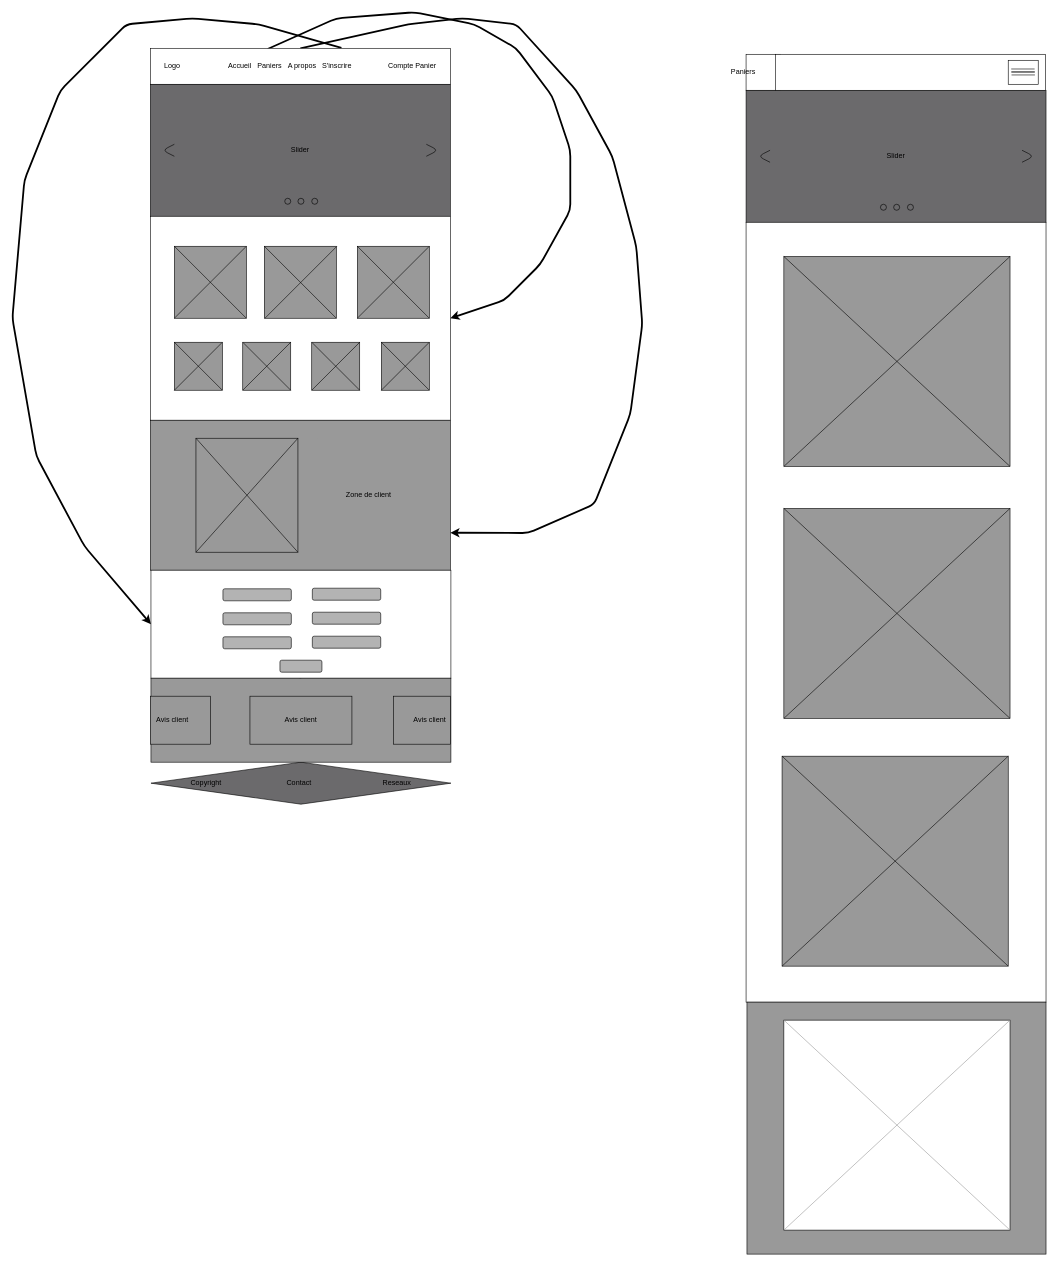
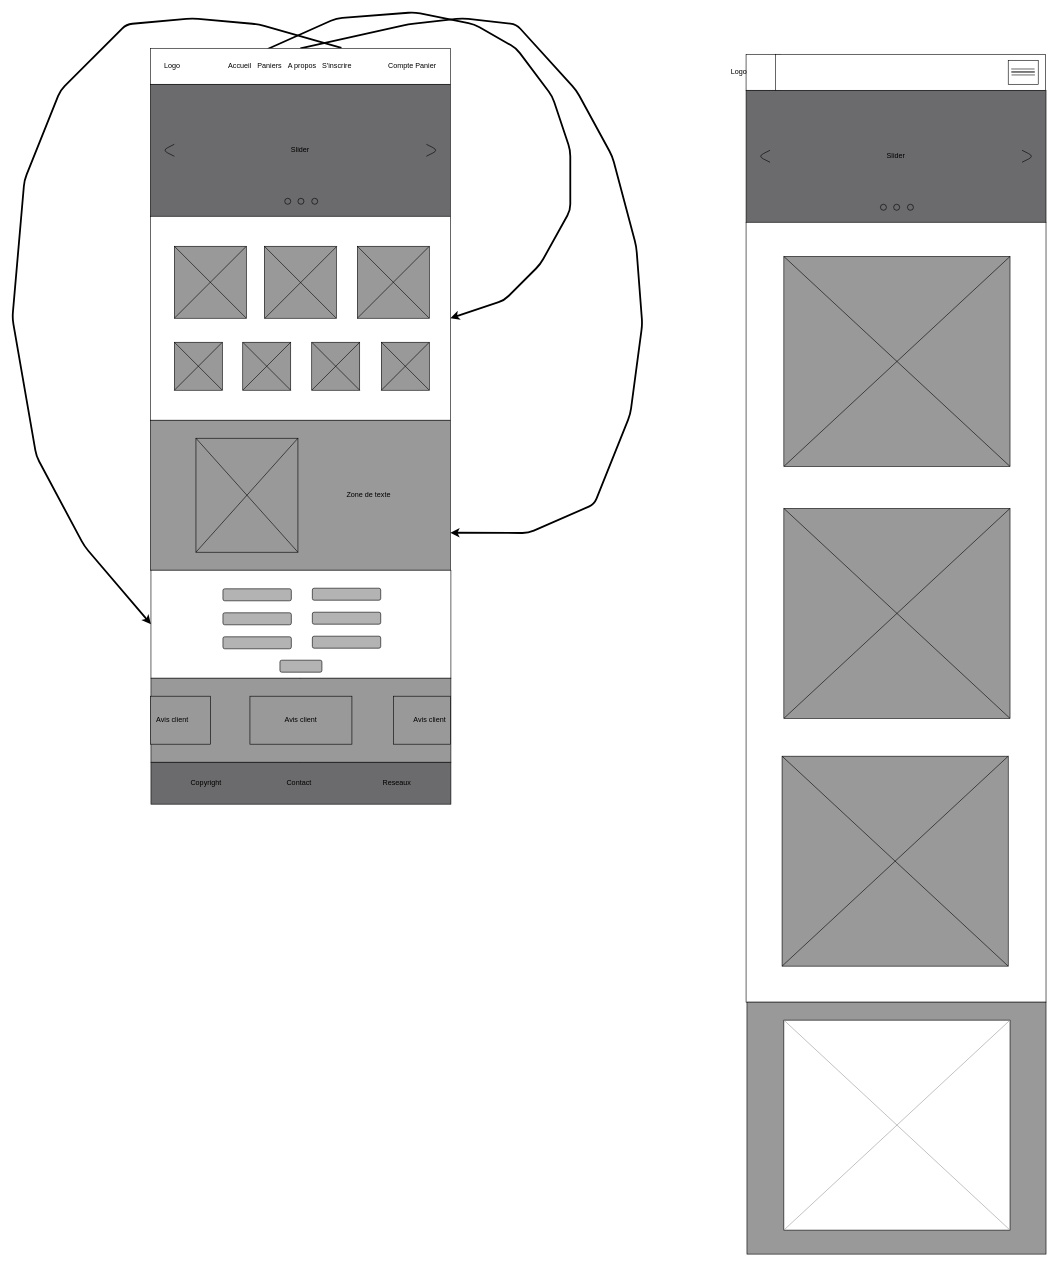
- <mxCell id="53" value="Paniers&lt;span style=&quot;white-space: pre;&quot;&gt;&#09;&lt;/span&gt;&lt;span style=&quot;white-space: pre;&quot;&gt;&#09;&lt;/span&gt;&lt;span style=&quot;white-space: pre;&quot;&gt;&#09;&lt;/span&gt;" style="whiteSpace=wrap;html=1;" vertex="1" parent="1"><mxGeometry x="1243" y="90" width="57" height="60" as="geometry" /></mxCell>
+ <mxCell id="53" value="Logo&lt;span style=&quot;white-space: pre;&quot;&gt;&#09;&lt;/span&gt;&lt;span style=&quot;white-space: pre;&quot;&gt;&#09;&lt;/span&gt;&lt;span style=&quot;white-space: pre;&quot;&gt;&#09;&lt;/span&gt;" style="whiteSpace=wrap;html=1;" vertex="1" parent="1"><mxGeometry x="1243" y="90" width="57" height="60" as="geometry" /></mxCell>
- <mxCell id="40" value="Zone de client" style="whiteSpace=wrap;html=1;fillColor=#999999;gradientColor=none;strokeColor=none;dashed=1;" parent="1" vertex="1"><mxGeometry x="529" y="730" width="170" height="190" as="geometry" /></mxCell>
+ <mxCell id="40" value="Zone de texte" style="whiteSpace=wrap;html=1;fillColor=#999999;gradientColor=none;strokeColor=none;dashed=1;" parent="1" vertex="1"><mxGeometry x="529" y="730" width="170" height="190" as="geometry" /></mxCell>
- <mxCell id="22" value="Copyright&lt;span style=&quot;white-space: pre;&quot;&gt;&#09;&lt;/span&gt;&lt;span style=&quot;white-space: pre;&quot;&gt;&#09;&lt;span style=&quot;white-space: pre;&quot;&gt;&#09;&lt;/span&gt;&lt;span style=&quot;white-space: pre;&quot;&gt;&#09;&lt;/span&gt;&lt;/span&gt;&lt;span style=&quot;white-space: pre;&quot;&gt;&#09;&lt;/span&gt;Contact&lt;span style=&quot;white-space: pre;&quot;&gt;&#09;&lt;/span&gt;&lt;span style=&quot;white-space: pre;&quot;&gt;&#09;&lt;span style=&quot;white-space: pre;&quot;&gt;&#09;&lt;/span&gt;&lt;span style=&quot;white-space: pre;&quot;&gt;&#09;&lt;/span&gt;&lt;/span&gt;&lt;span style=&quot;white-space: pre;&quot;&gt;&#09;&lt;/span&gt;Reseaux" style="rhombus;whiteSpace=wrap;html=1;fillColor=#6b6a6c;" parent="1" vertex="1"><mxGeometry x="251" y="1270" width="500" height="70" as="geometry" /></mxCell>
+ <mxCell id="22" value="Copyright&lt;span style=&quot;white-space: pre;&quot;&gt;&#09;&lt;/span&gt;&lt;span style=&quot;white-space: pre;&quot;&gt;&#09;&lt;span style=&quot;white-space: pre;&quot;&gt;&#09;&lt;/span&gt;&lt;span style=&quot;white-space: pre;&quot;&gt;&#09;&lt;/span&gt;&lt;/span&gt;&lt;span style=&quot;white-space: pre;&quot;&gt;&#09;&lt;/span&gt;Contact&lt;span style=&quot;white-space: pre;&quot;&gt;&#09;&lt;/span&gt;&lt;span style=&quot;white-space: pre;&quot;&gt;&#09;&lt;span style=&quot;white-space: pre;&quot;&gt;&#09;&lt;/span&gt;&lt;span style=&quot;white-space: pre;&quot;&gt;&#09;&lt;/span&gt;&lt;/span&gt;&lt;span style=&quot;white-space: pre;&quot;&gt;&#09;&lt;/span&gt;Reseaux" style="whiteSpace=wrap;html=1;fillColor=#6b6a6c;" parent="1" vertex="1"><mxGeometry x="251" y="1270" width="500" height="70" as="geometry" /></mxCell>
